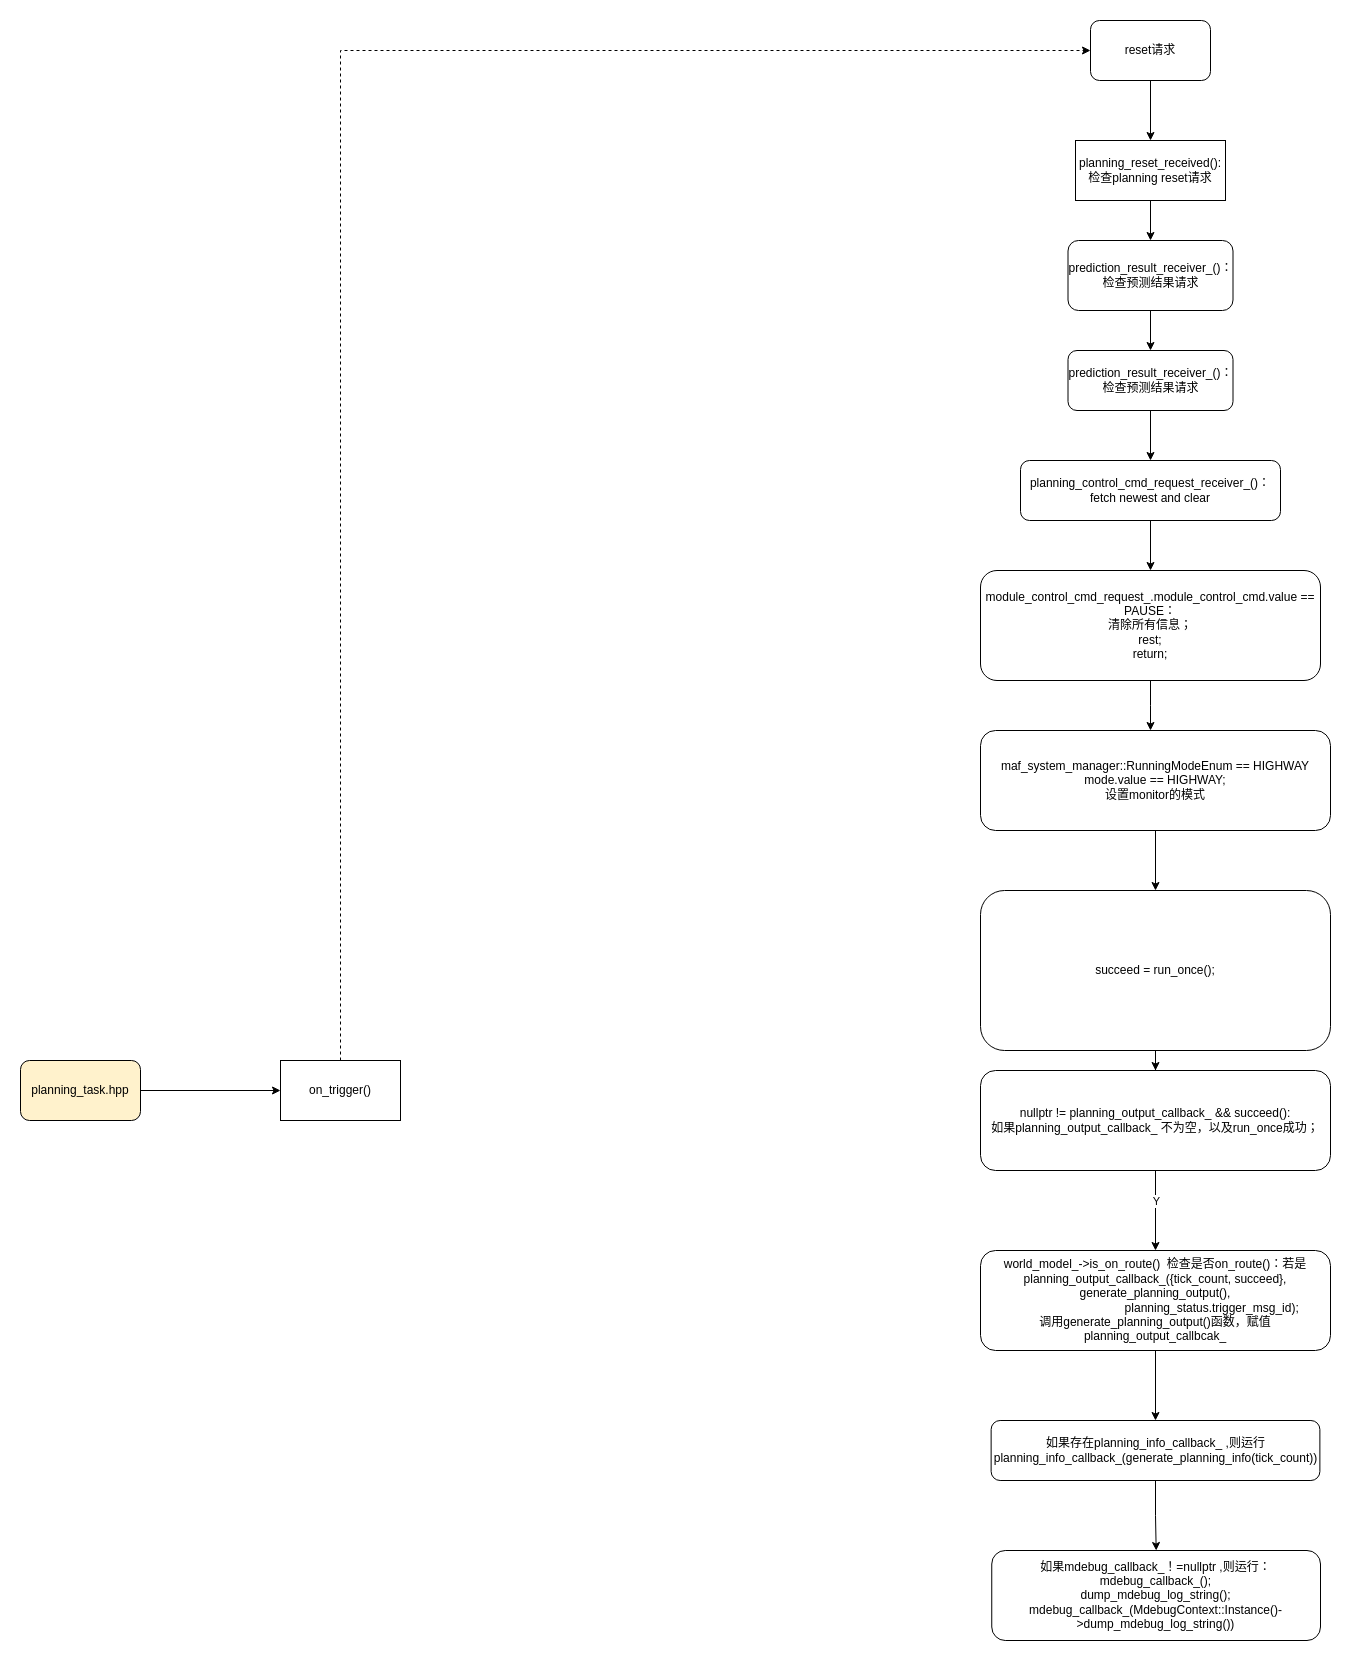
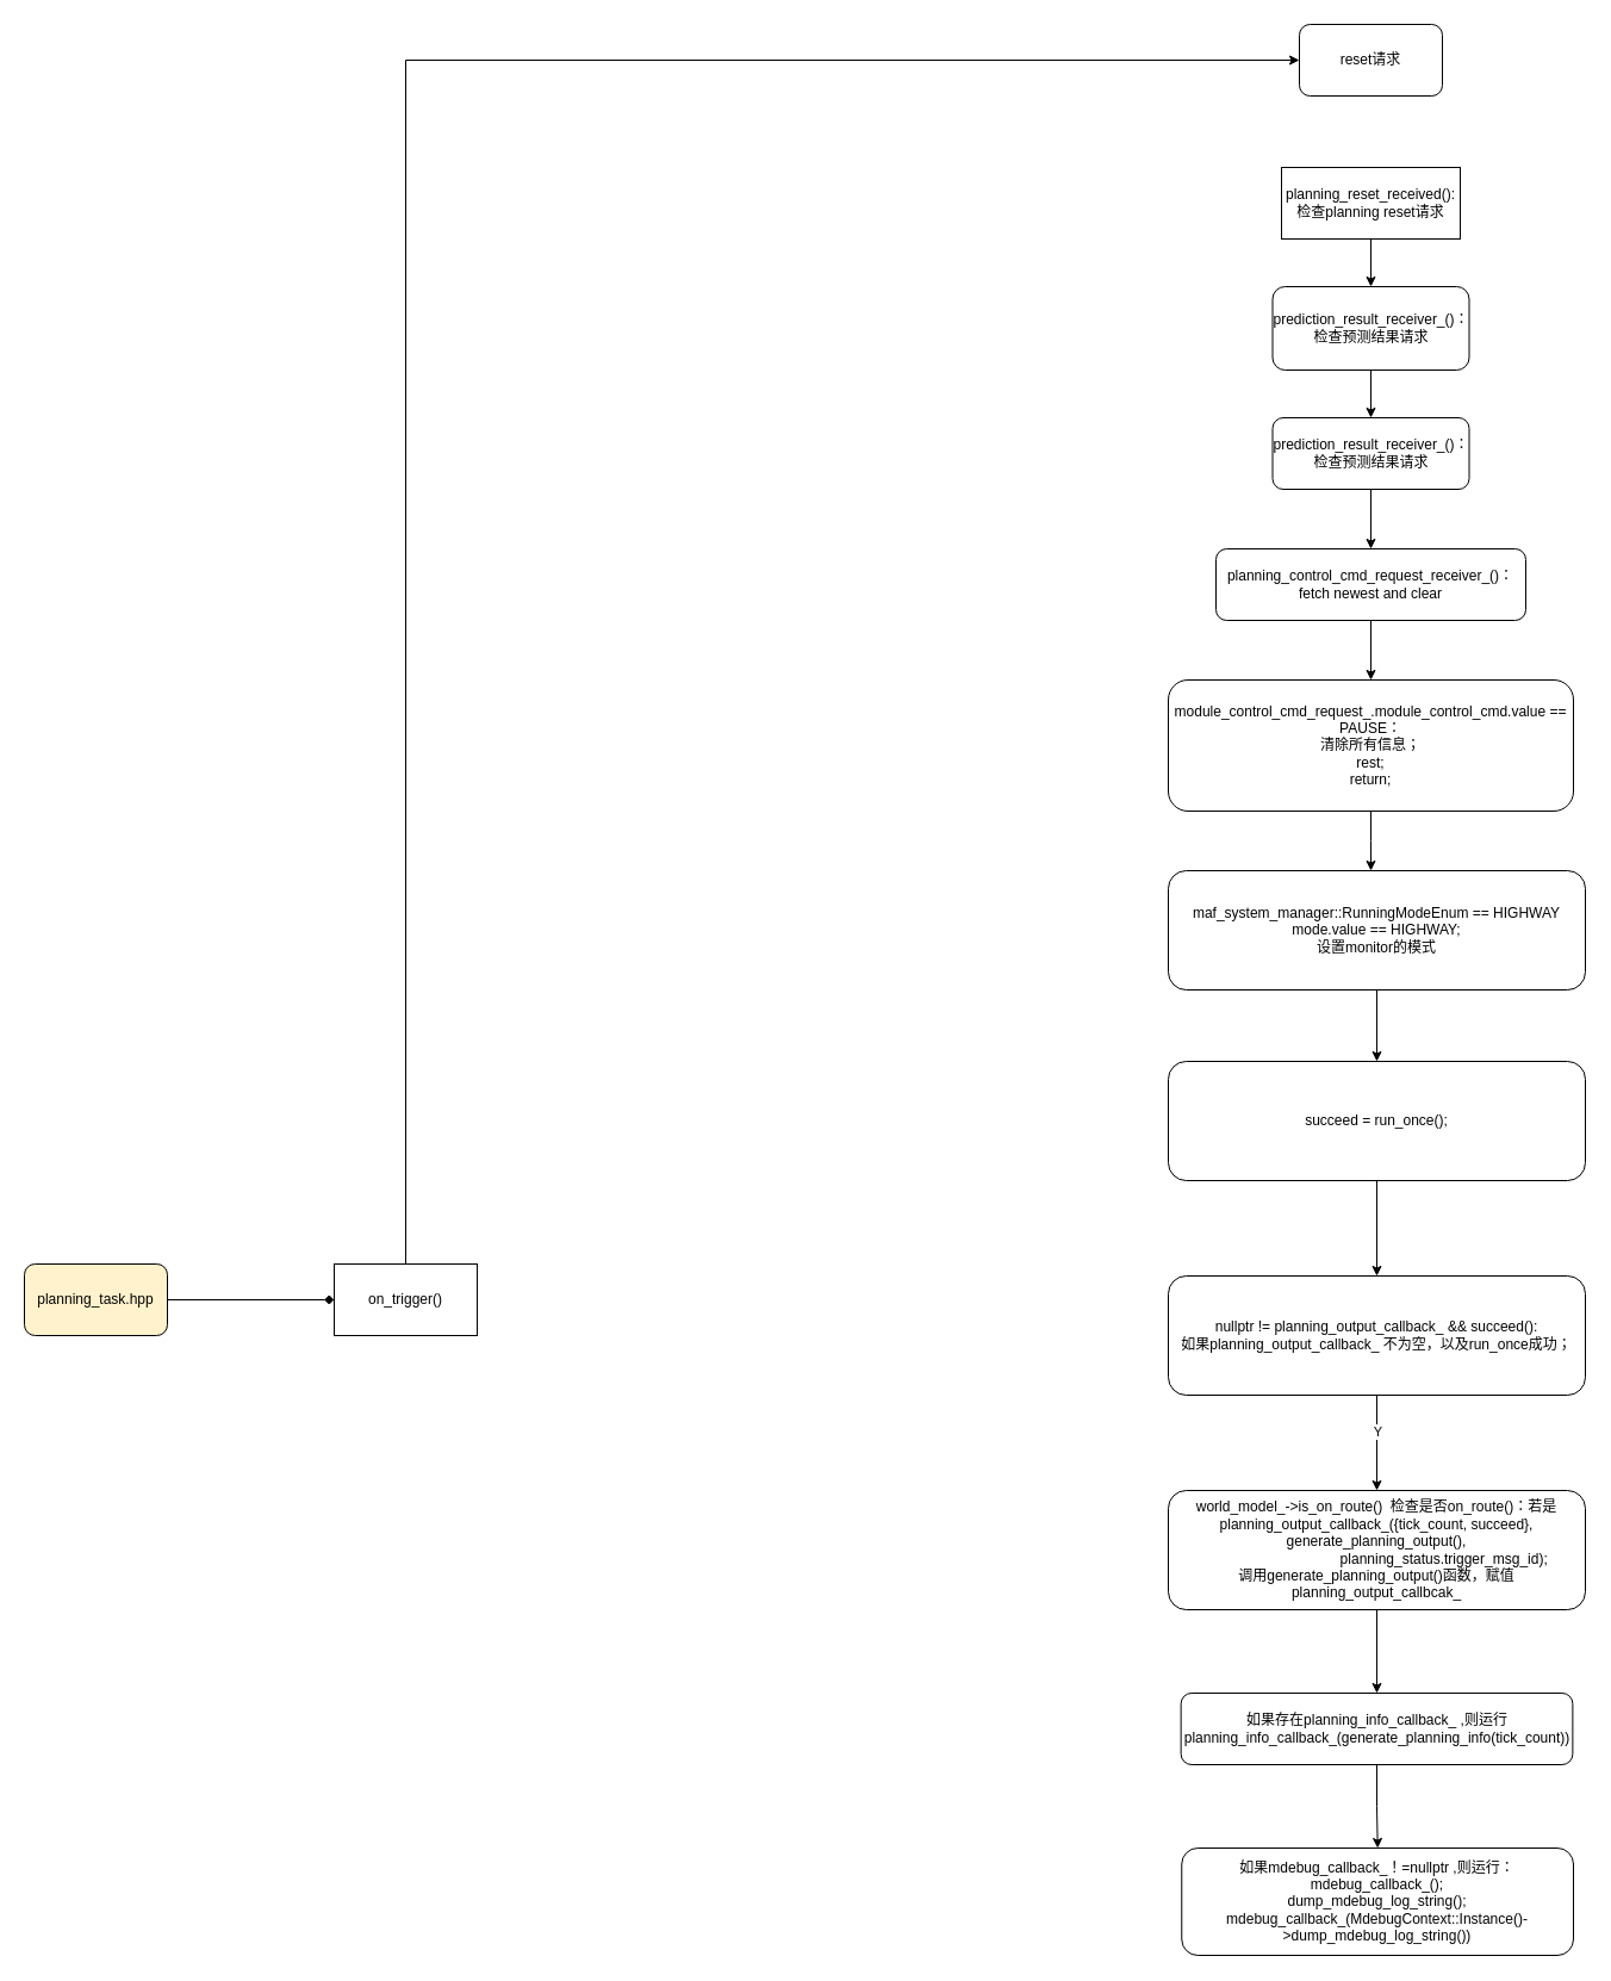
- <mxCell id="6" value="" style="edgeStyle=orthogonalEdgeStyle;rounded=0;orthogonalLoop=1;jettySize=auto;html=1;" parent="1" source="7" target="9" edge="1"><mxGeometry relative="1" as="geometry" /></mxCell>
- <mxCell id="4" style="edgeStyle=orthogonalEdgeStyle;rounded=0;orthogonalLoop=1;jettySize=auto;html=1;entryX=0;entryY=0.5;entryDx=0;entryDy=0;dashed=1;" parent="1" source="5" target="7" edge="1"><mxGeometry relative="1" as="geometry"><Array as="points"><mxPoint x="340" y="50" /></Array></mxGeometry></mxCell>
+ <mxCell id="4" style="edgeStyle=orthogonalEdgeStyle;rounded=0;orthogonalLoop=1;jettySize=auto;html=1;entryX=0;entryY=0.5;entryDx=0;entryDy=0;" parent="1" source="5" target="7" edge="1"><mxGeometry relative="1" as="geometry"><Array as="points"><mxPoint x="340" y="50" /></Array></mxGeometry></mxCell>
- <mxCell id="21" value="succeed = run_once();&lt;br&gt;" style="rounded=1;whiteSpace=wrap;html=1;" parent="1" vertex="1"><mxGeometry x="980" y="890" width="350" height="160" as="geometry" /></mxCell>
+ <mxCell id="21" value="succeed = run_once();&lt;br&gt;" style="rounded=1;whiteSpace=wrap;html=1;" parent="1" vertex="1"><mxGeometry x="980" y="890" width="350" height="100" as="geometry" /></mxCell>
- <mxCell id="2" style="edgeStyle=orthogonalEdgeStyle;rounded=0;orthogonalLoop=1;jettySize=auto;html=1;entryX=0;entryY=0.5;entryDx=0;entryDy=0;" parent="1" source="3" target="5" edge="1"><mxGeometry relative="1" as="geometry"><mxPoint x="210" y="1100" as="targetPoint" /></mxGeometry></mxCell>
+ <mxCell id="2" style="edgeStyle=orthogonalEdgeStyle;rounded=0;orthogonalLoop=1;jettySize=auto;html=1;entryX=0;entryY=0.5;entryDx=0;entryDy=0;endArrow=diamond;" parent="1" source="3" target="5" edge="1"><mxGeometry relative="1" as="geometry"><mxPoint x="210" y="1100" as="targetPoint" /></mxGeometry></mxCell>
